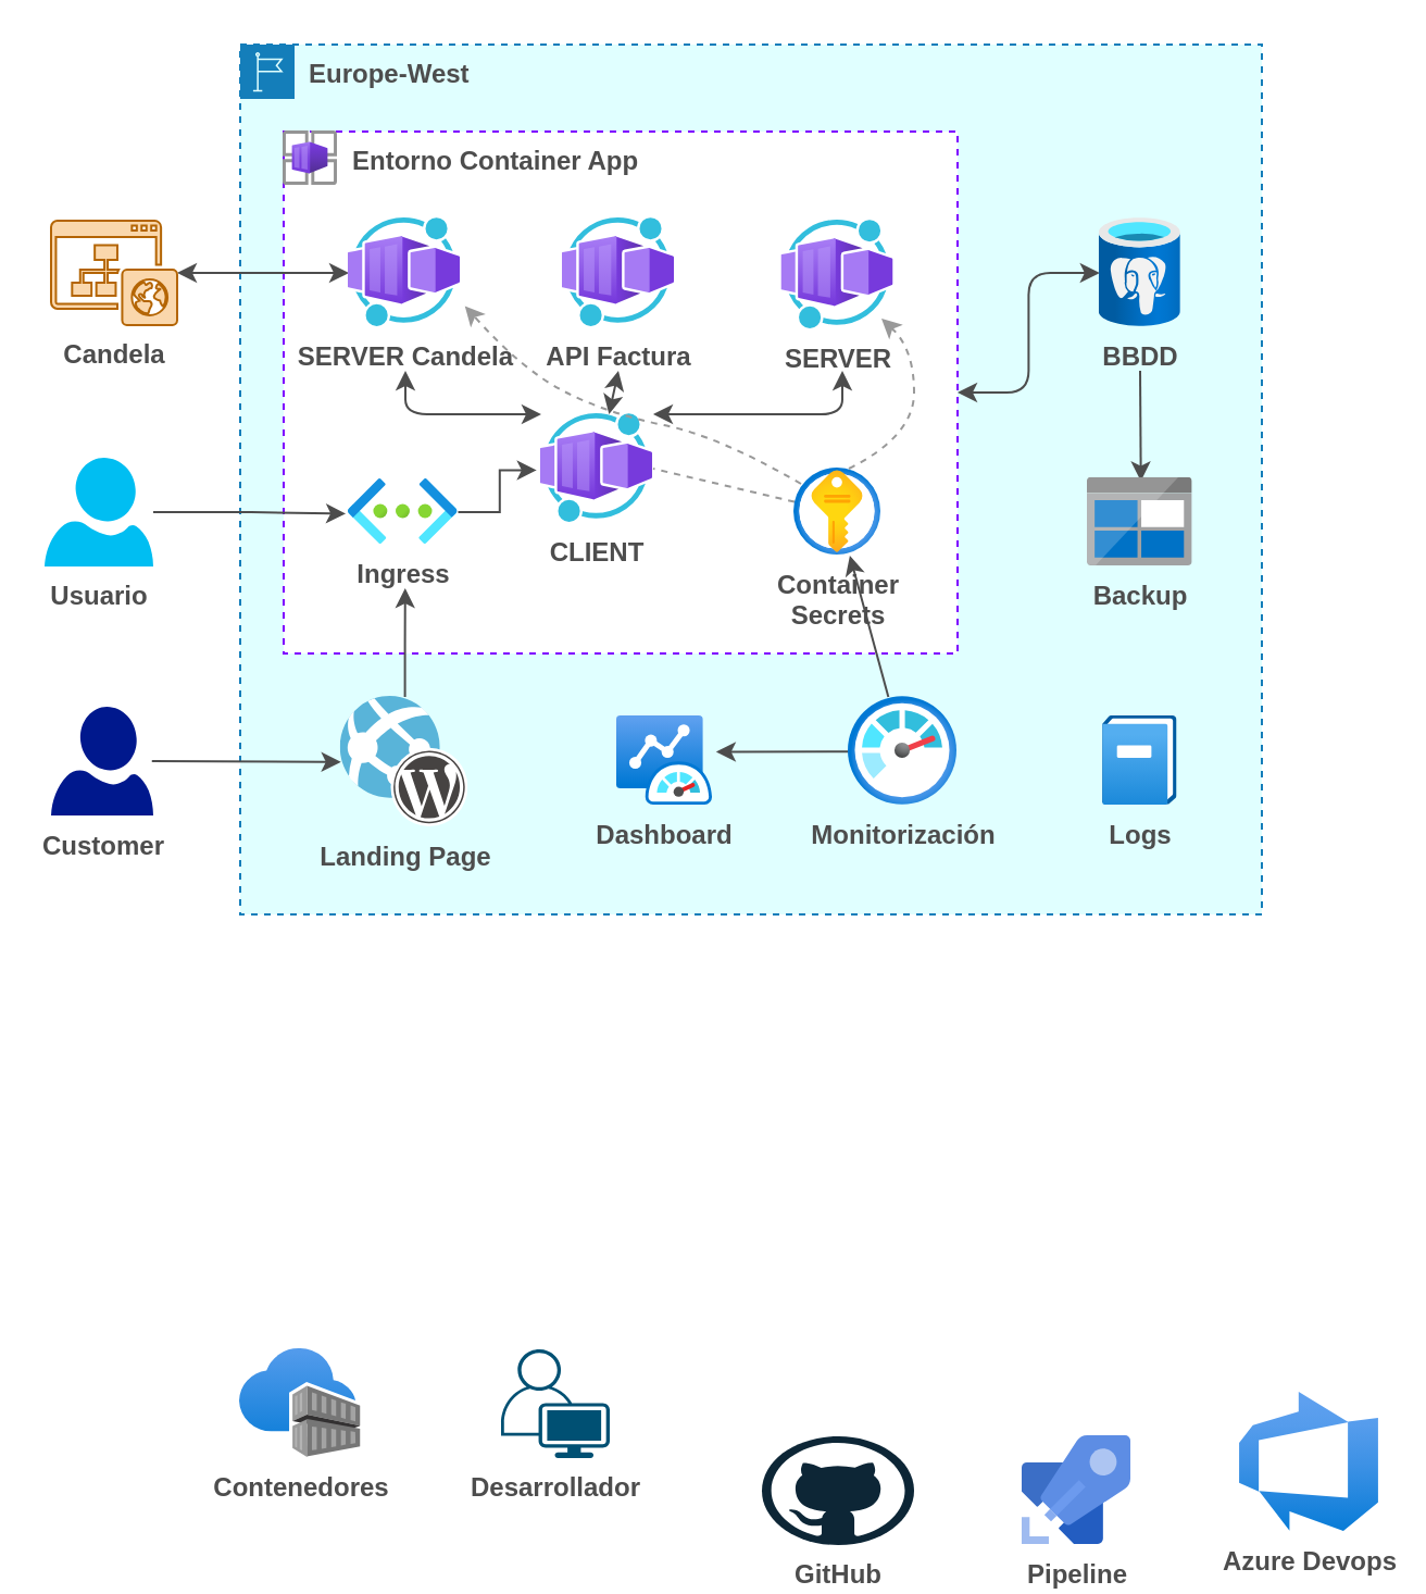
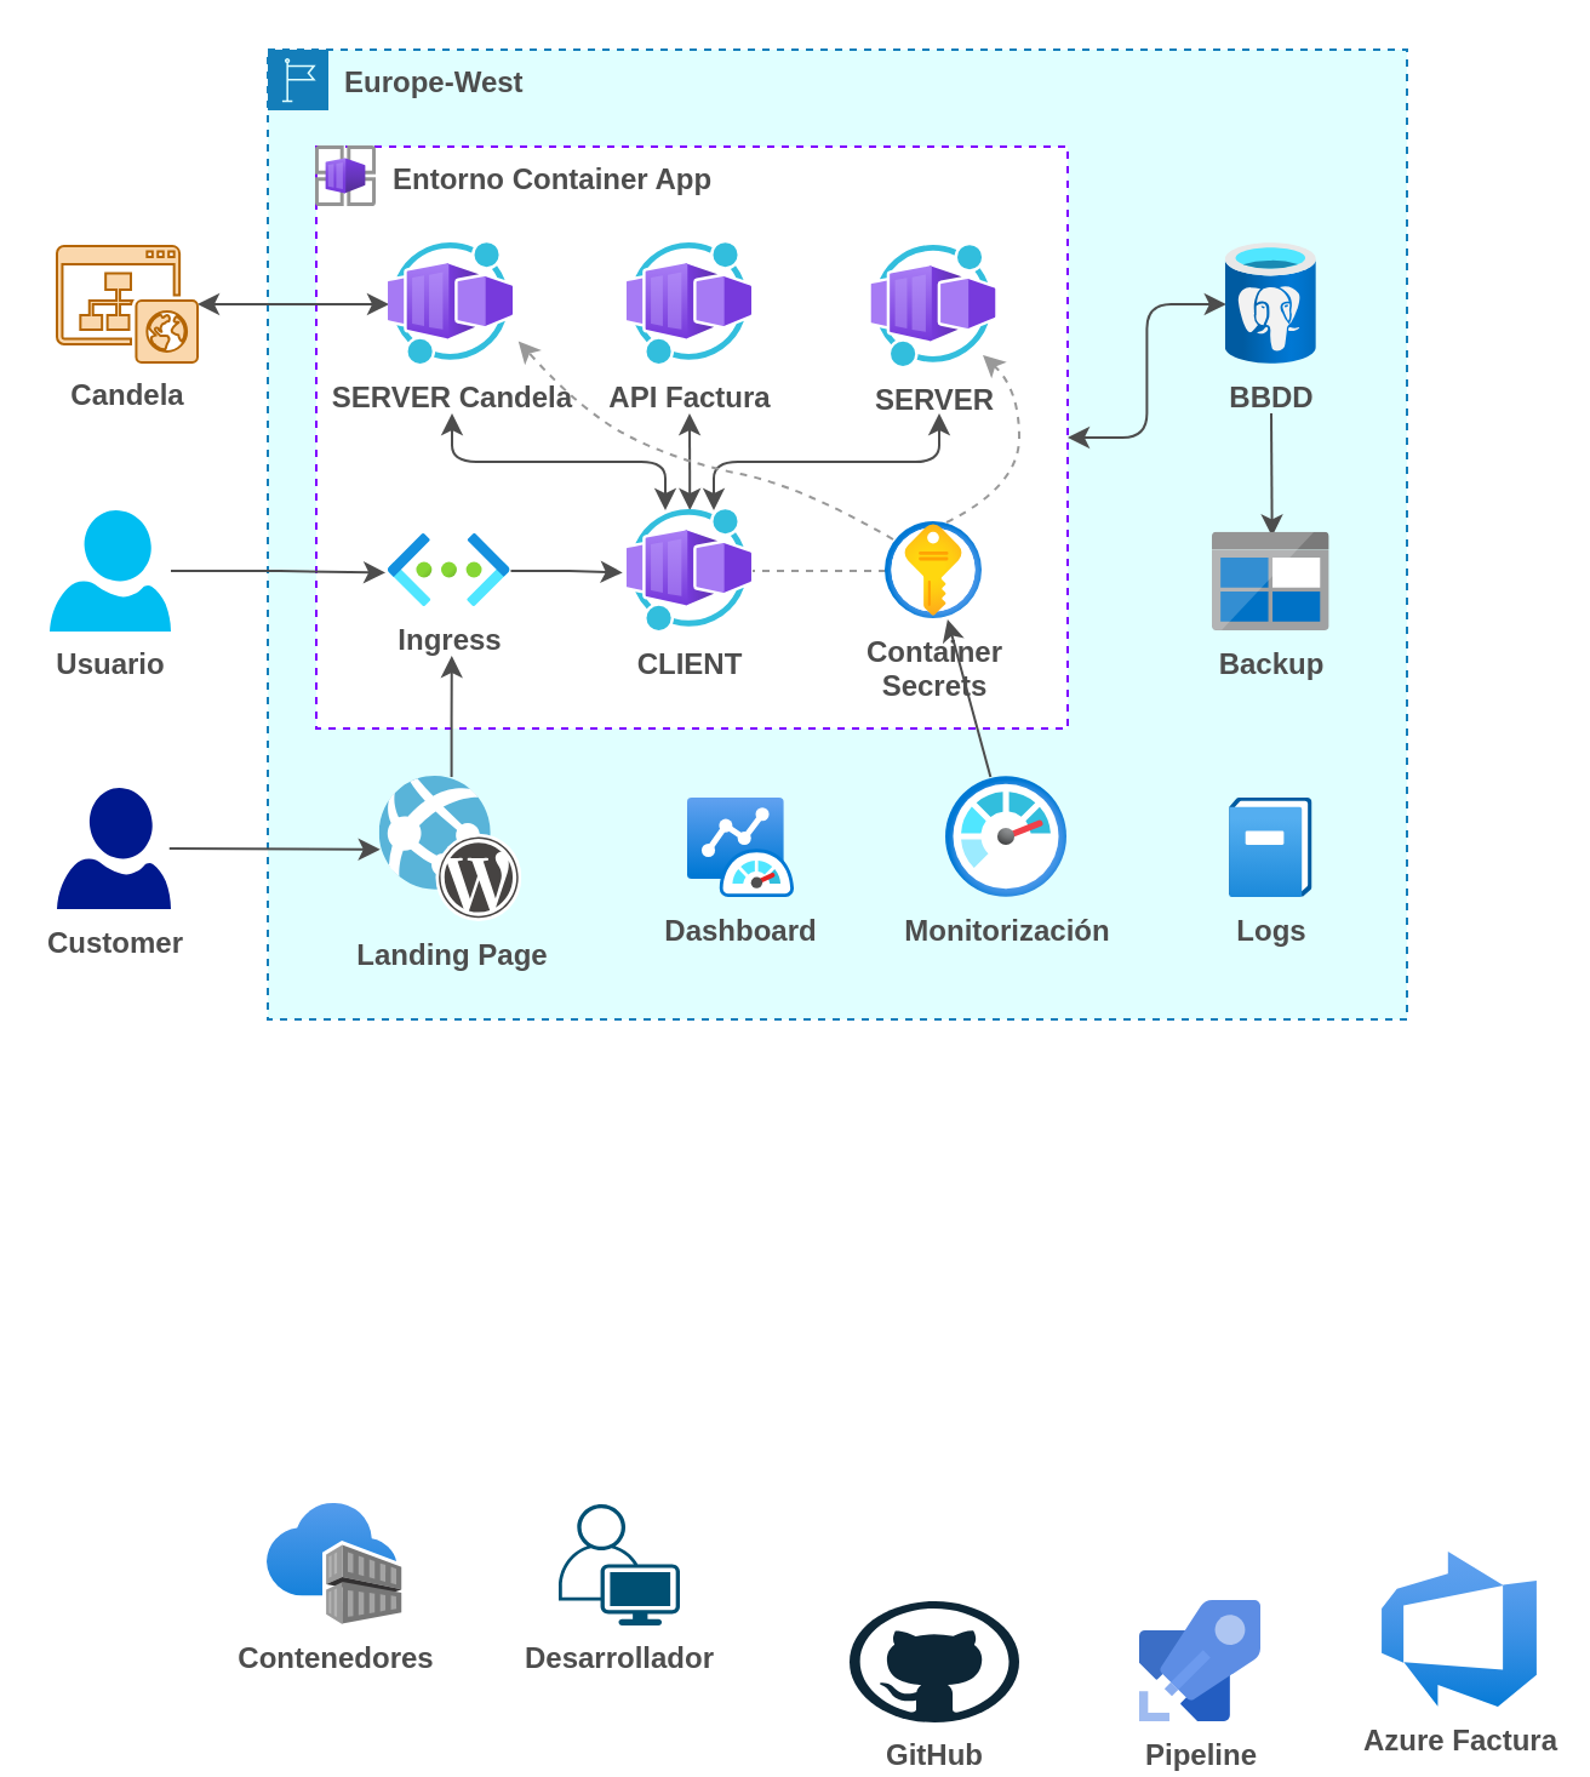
- <mxCell id="7" value="CLIENT" style="aspect=fixed;html=1;points=[];align=center;image;fontSize=12;image=img/lib/azure2/other/Worker_Container_App.svg;fontStyle=1;fontColor=#4D4D4D;labelBackgroundColor=none;" parent="1" vertex="1"><mxGeometry x="248.48" y="190" width="51.51" height="50" as="geometry" /></mxCell>
+ <mxCell id="7" value="CLIENT" style="aspect=fixed;html=1;points=[];align=center;image;fontSize=12;image=img/lib/azure2/other/Worker_Container_App.svg;fontStyle=1;fontColor=#4D4D4D;labelBackgroundColor=none;" parent="1" vertex="1"><mxGeometry x="258.48" y="210" width="51.51" height="50" as="geometry" /></mxCell>
- <mxCell id="22" style="edgeStyle=none;html=1;entryX=1.031;entryY=0.396;entryDx=0;entryDy=0;entryPerimeter=0;strokeColor=#4D4D4D;fontColor=#4D4D4D;fontStyle=1;labelBackgroundColor=none;" parent="1" source="23" target="24" edge="1"><mxGeometry relative="1" as="geometry" /></mxCell>
- <mxCell id="39" value="Azure Devops" style="aspect=fixed;html=1;points=[];align=center;image;fontSize=12;image=img/lib/azure2/devops/Azure_DevOps.svg;fontStyle=1;fontColor=#4D4D4D;labelBackgroundColor=none;" vertex="1" parent="1"><mxGeometry x="570" y="640" width="64" height="64" as="geometry" /></mxCell>
+ <mxCell id="39" value="Azure Factura" style="aspect=fixed;html=1;points=[];align=center;image;fontSize=12;image=img/lib/azure2/devops/Azure_DevOps.svg;fontStyle=1;fontColor=#4D4D4D;labelBackgroundColor=none;" vertex="1" parent="1"><mxGeometry x="570" y="640" width="64" height="64" as="geometry" /></mxCell>
